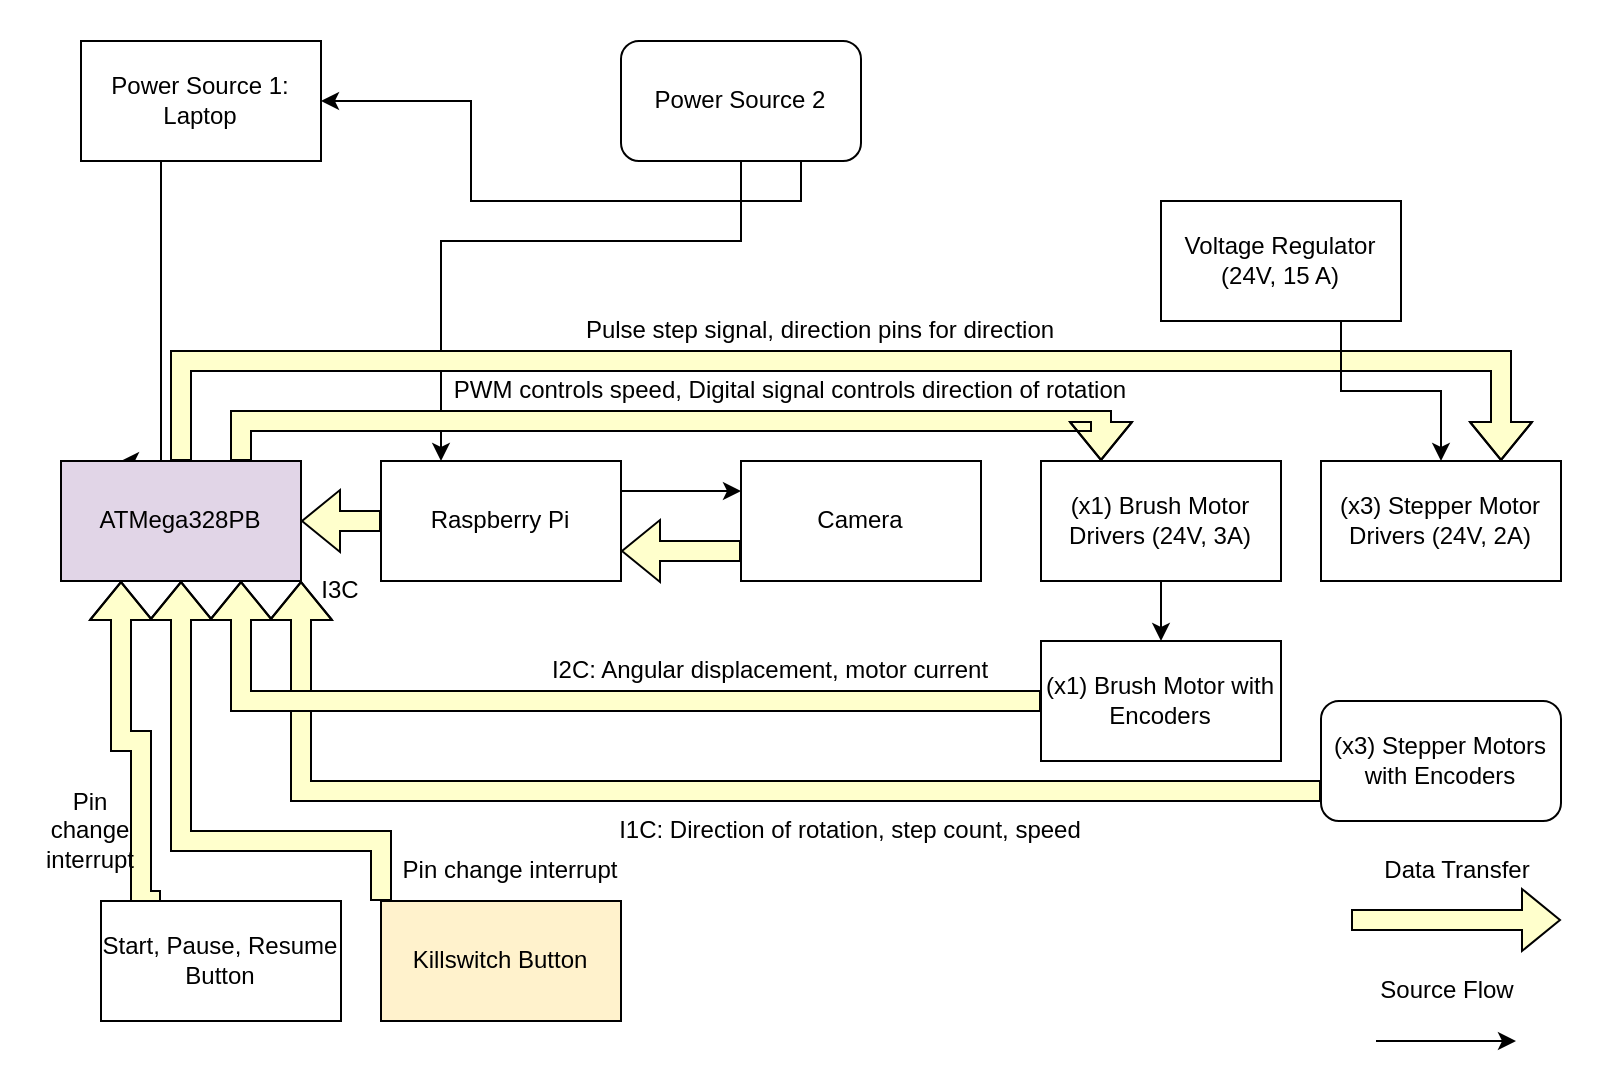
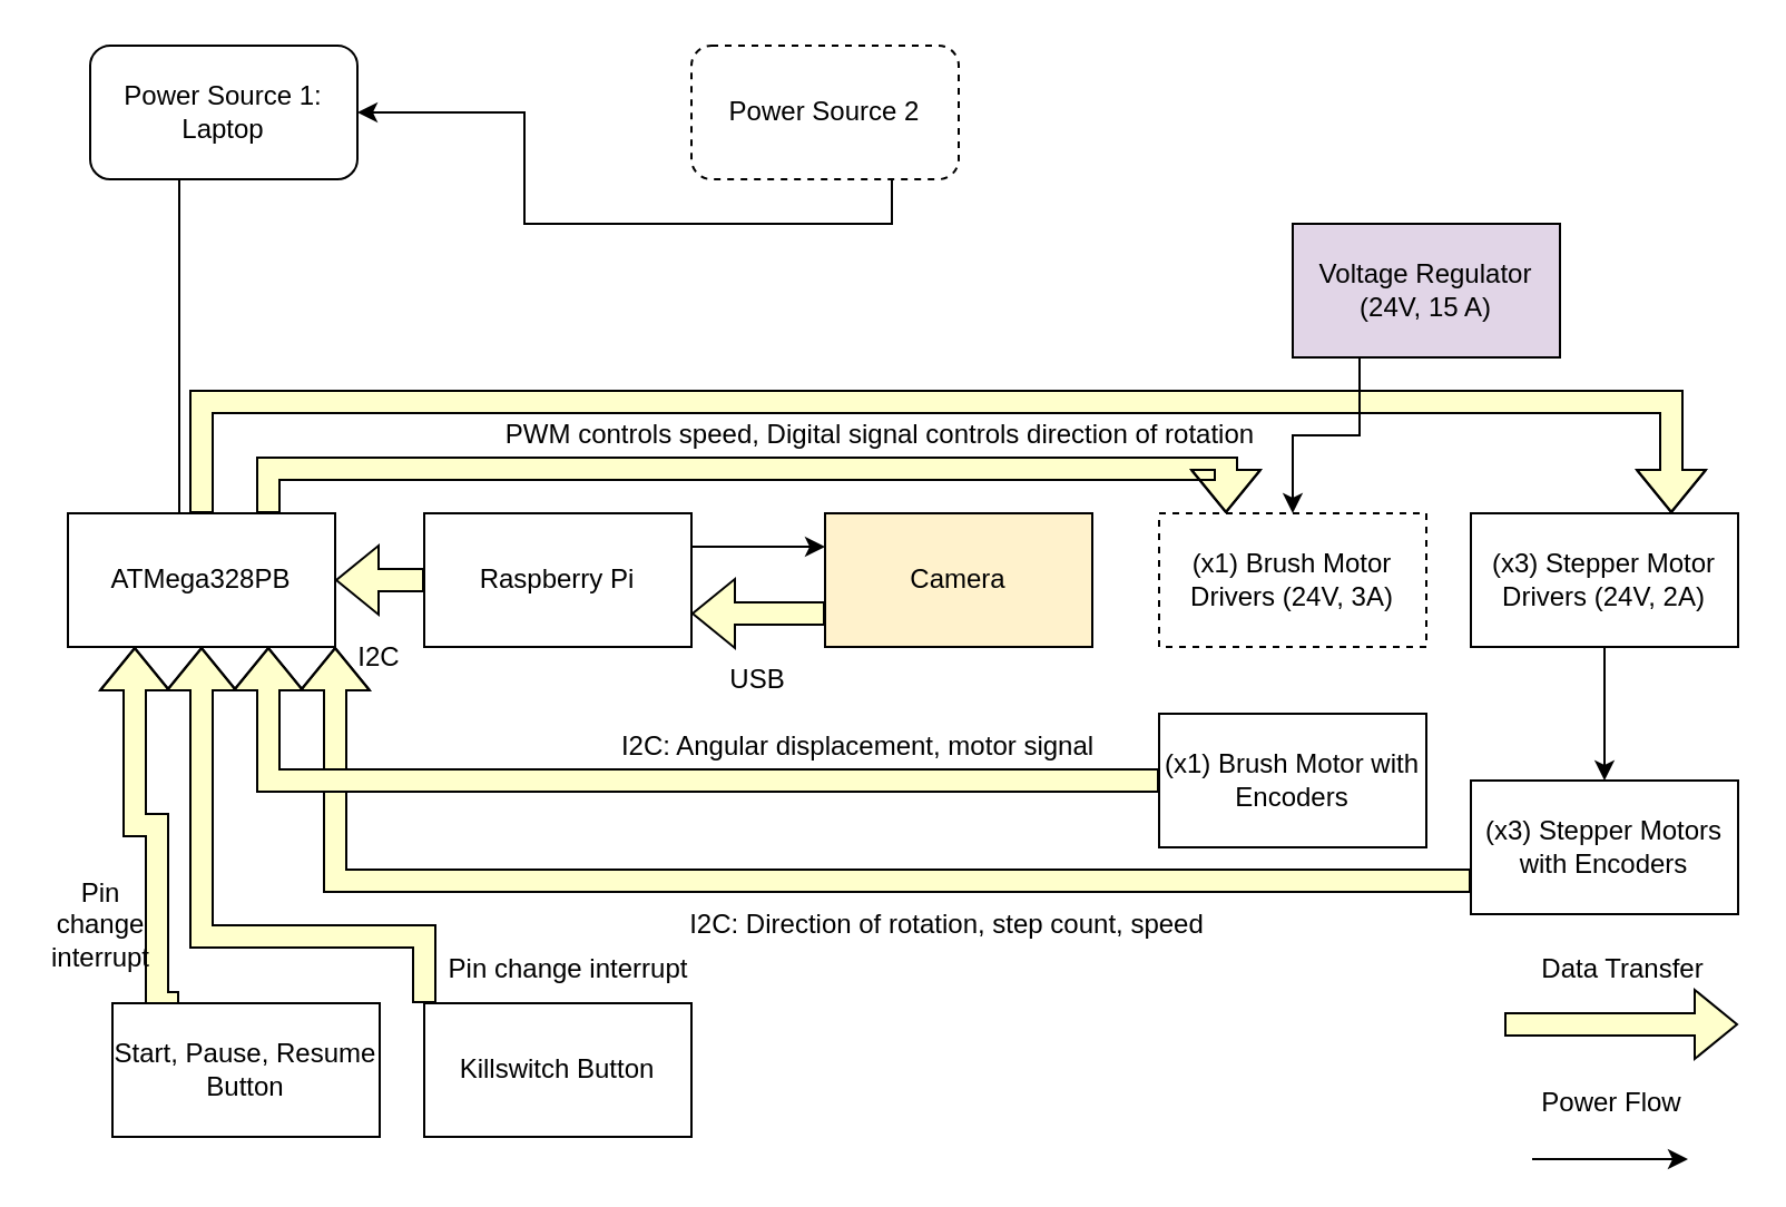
- <mxCell id="4" value="Power Source 1: Laptop" style="whiteSpace=wrap;html=1;rounded=0;" parent="1" vertex="1"><mxGeometry x="40" y="20" width="120" height="60" as="geometry" /></mxCell>
+ <mxCell id="4" value="Power Source 1: Laptop" style="rounded=1;whiteSpace=wrap;html=1;" parent="1" vertex="1"><mxGeometry x="40" y="20" width="120" height="60" as="geometry" /></mxCell>
- <mxCell id="30" value="Power Source 2" style="rounded=1;whiteSpace=wrap;html=1;" parent="1" vertex="1"><mxGeometry x="310" y="20" width="120" height="60" as="geometry" /></mxCell>
+ <mxCell id="30" value="Power Source 2" style="rounded=1;whiteSpace=wrap;html=1;dashed=1;" parent="1" vertex="1"><mxGeometry x="310" y="20" width="120" height="60" as="geometry" /></mxCell>
- <mxCell id="2" style="edgeStyle=orthogonalEdgeStyle;rounded=0;orthogonalLoop=1;jettySize=auto;html=1;entryX=0.25;entryY=0;entryDx=0;entryDy=0;exitX=0.5;exitY=1;exitDx=0;exitDy=0;" parent="1" source="30" target="10" edge="1"><mxGeometry relative="1" as="geometry"><mxPoint x="260" y="100" as="sourcePoint" /><mxPoint x="240" y="170" as="targetPoint" /><Array as="points"><mxPoint x="370" y="120" /><mxPoint x="220" y="120" /></Array></mxGeometry></mxCell>
- <mxCell id="31" value="Voltage Regulator (24V, 15 A)" style="rounded=0;whiteSpace=wrap;html=1;" parent="1" vertex="1"><mxGeometry x="580" y="100" width="120" height="60" as="geometry" /></mxCell>
+ <mxCell id="31" value="Voltage Regulator (24V, 15 A)" style="rounded=0;whiteSpace=wrap;html=1;fillColor=#e1d5e7;" parent="1" vertex="1"><mxGeometry x="580" y="100" width="120" height="60" as="geometry" /></mxCell>
- <mxCell id="32" value="Pulse step signal, direction pins for direction" style="text;html=1;align=center;verticalAlign=middle;whiteSpace=wrap;rounded=0;" parent="1" vertex="1"><mxGeometry x="290" y="150" width="240" height="30" as="geometry" /></mxCell>
+ <mxCell id="27" style="edgeStyle=orthogonalEdgeStyle;rounded=0;orthogonalLoop=1;jettySize=auto;html=1;exitX=0.25;exitY=1;exitDx=0;exitDy=0;entryX=0.5;entryY=0;entryDx=0;entryDy=0;" parent="1" source="31" target="19" edge="1"><mxGeometry relative="1" as="geometry" /></mxCell>
- <mxCell id="28" style="edgeStyle=orthogonalEdgeStyle;rounded=0;orthogonalLoop=1;jettySize=auto;html=1;exitX=0.75;exitY=1;exitDx=0;exitDy=0;entryX=0.5;entryY=0;entryDx=0;entryDy=0;" parent="1" source="31" target="12" edge="1"><mxGeometry relative="1" as="geometry" /></mxCell>
- <mxCell id="3" style="edgeStyle=orthogonalEdgeStyle;rounded=0;orthogonalLoop=1;jettySize=auto;html=1;exitX=0.25;exitY=1;exitDx=0;exitDy=0;entryX=0.25;entryY=0;entryDx=0;entryDy=0;" parent="1" source="4" target="7" edge="1"><mxGeometry relative="1" as="geometry"><mxPoint x="130" y="170" as="targetPoint" /><Array as="points"><mxPoint x="80" y="80" /></Array></mxGeometry></mxCell>
+ <mxCell id="3" style="edgeStyle=orthogonalEdgeStyle;rounded=0;orthogonalLoop=1;jettySize=auto;html=1;exitX=0.25;exitY=1;exitDx=0;exitDy=0;entryX=0.25;entryY=0;entryDx=0;entryDy=0;endArrow=none;" parent="1" source="4" target="7" edge="1"><mxGeometry relative="1" as="geometry"><mxPoint x="130" y="170" as="targetPoint" /><Array as="points"><mxPoint x="80" y="80" /></Array></mxGeometry></mxCell>
- <mxCell id="7" value="ATMega328PB" style="rounded=0;whiteSpace=wrap;html=1;fillColor=#e1d5e7;" parent="1" vertex="1"><mxGeometry x="30" y="230" width="120" height="60" as="geometry" /></mxCell>
+ <mxCell id="7" value="ATMega328PB" style="rounded=0;whiteSpace=wrap;html=1;" parent="1" vertex="1"><mxGeometry x="30" y="230" width="120" height="60" as="geometry" /></mxCell>
- <mxCell id="17" value="Camera" style="rounded=0;whiteSpace=wrap;html=1;" parent="1" vertex="1"><mxGeometry x="370" y="230" width="120" height="60" as="geometry" /></mxCell>
+ <mxCell id="17" value="Camera" style="rounded=0;whiteSpace=wrap;html=1;fillColor=#fff2cc;" parent="1" vertex="1"><mxGeometry x="370" y="230" width="120" height="60" as="geometry" /></mxCell>
- <mxCell id="19" value="(x1) Brush Motor Drivers (24V, 3A)" style="rounded=0;whiteSpace=wrap;html=1;" parent="1" vertex="1"><mxGeometry x="520" y="230" width="120" height="60" as="geometry" /></mxCell>
+ <mxCell id="19" value="(x1) Brush Motor Drivers (24V, 3A)" style="rounded=0;whiteSpace=wrap;html=1;dashed=1;" parent="1" vertex="1"><mxGeometry x="520" y="230" width="120" height="60" as="geometry" /></mxCell>
- <mxCell id="41" value="I3C" style="text;html=1;align=center;verticalAlign=middle;whiteSpace=wrap;rounded=0;" vertex="1" parent="1"><mxGeometry x="140" y="280" width="60" height="30" as="geometry" /></mxCell>
+ <mxCell id="41" value="I2C" style="text;html=1;align=center;verticalAlign=middle;whiteSpace=wrap;rounded=0;" vertex="1" parent="1"><mxGeometry x="140" y="280" width="60" height="30" as="geometry" /></mxCell>
+ <mxCell id="38" value="USB" style="text;html=1;align=center;verticalAlign=middle;whiteSpace=wrap;rounded=0;" parent="1" vertex="1"><mxGeometry x="310" y="290" width="60" height="30" as="geometry" /></mxCell>
- <mxCell id="18" style="edgeStyle=orthogonalEdgeStyle;rounded=0;orthogonalLoop=1;jettySize=auto;html=1;exitX=0.5;exitY=1;exitDx=0;exitDy=0;" parent="1" source="19" target="15" edge="1"><mxGeometry relative="1" as="geometry" /></mxCell>
+ <mxCell id="11" style="edgeStyle=orthogonalEdgeStyle;rounded=0;orthogonalLoop=1;jettySize=auto;html=1;exitX=0.5;exitY=1;exitDx=0;exitDy=0;" parent="1" source="12" target="14" edge="1"><mxGeometry relative="1" as="geometry" /></mxCell>
- <mxCell id="35" value="I2C: Angular displacement, motor current" style="text;html=1;align=center;verticalAlign=middle;whiteSpace=wrap;rounded=0;" parent="1" vertex="1"><mxGeometry x="260" y="320" width="250" height="30" as="geometry" /></mxCell>
+ <mxCell id="35" value="I2C: Angular displacement, motor signal" style="text;html=1;align=center;verticalAlign=middle;whiteSpace=wrap;rounded=0;" parent="1" vertex="1"><mxGeometry x="260" y="320" width="250" height="30" as="geometry" /></mxCell>
- <mxCell id="14" value="(x3) Stepper Motors with Encoders" style="whiteSpace=wrap;html=1;rounded=1;" parent="1" vertex="1"><mxGeometry x="660" y="350" width="120" height="60" as="geometry" /></mxCell>
+ <mxCell id="14" value="(x3) Stepper Motors with Encoders" style="rounded=0;whiteSpace=wrap;html=1;" parent="1" vertex="1"><mxGeometry x="660" y="350" width="120" height="60" as="geometry" /></mxCell>
- <mxCell id="34" value="I1C: Direction of rotation, step count, speed" style="text;html=1;align=center;verticalAlign=middle;whiteSpace=wrap;rounded=0;" parent="1" vertex="1"><mxGeometry x="300" y="400" width="250" height="30" as="geometry" /></mxCell>
+ <mxCell id="34" value="I2C: Direction of rotation, step count, speed" style="text;html=1;align=center;verticalAlign=middle;whiteSpace=wrap;rounded=0;" parent="1" vertex="1"><mxGeometry x="300" y="400" width="250" height="30" as="geometry" /></mxCell>
- <mxCell id="23" value="Killswitch Button" style="rounded=0;whiteSpace=wrap;html=1;fillColor=#fff2cc;" parent="1" vertex="1"><mxGeometry x="190" y="450" width="120" height="60" as="geometry" /></mxCell>
+ <mxCell id="23" value="Killswitch Button" style="rounded=0;whiteSpace=wrap;html=1;" parent="1" vertex="1"><mxGeometry x="190" y="450" width="120" height="60" as="geometry" /></mxCell>
- <mxCell id="25" value="Source Flow" style="text;html=1;align=center;verticalAlign=middle;resizable=0;points=[];autosize=1;strokeColor=none;fillColor=none;" parent="1" vertex="1"><mxGeometry x="677.5" y="480" width="90" height="30" as="geometry" /></mxCell>
+ <mxCell id="25" value="Power Flow" style="text;html=1;align=center;verticalAlign=middle;resizable=0;points=[];autosize=1;strokeColor=none;fillColor=none;" parent="1" vertex="1"><mxGeometry x="677.5" y="480" width="90" height="30" as="geometry" /></mxCell>
